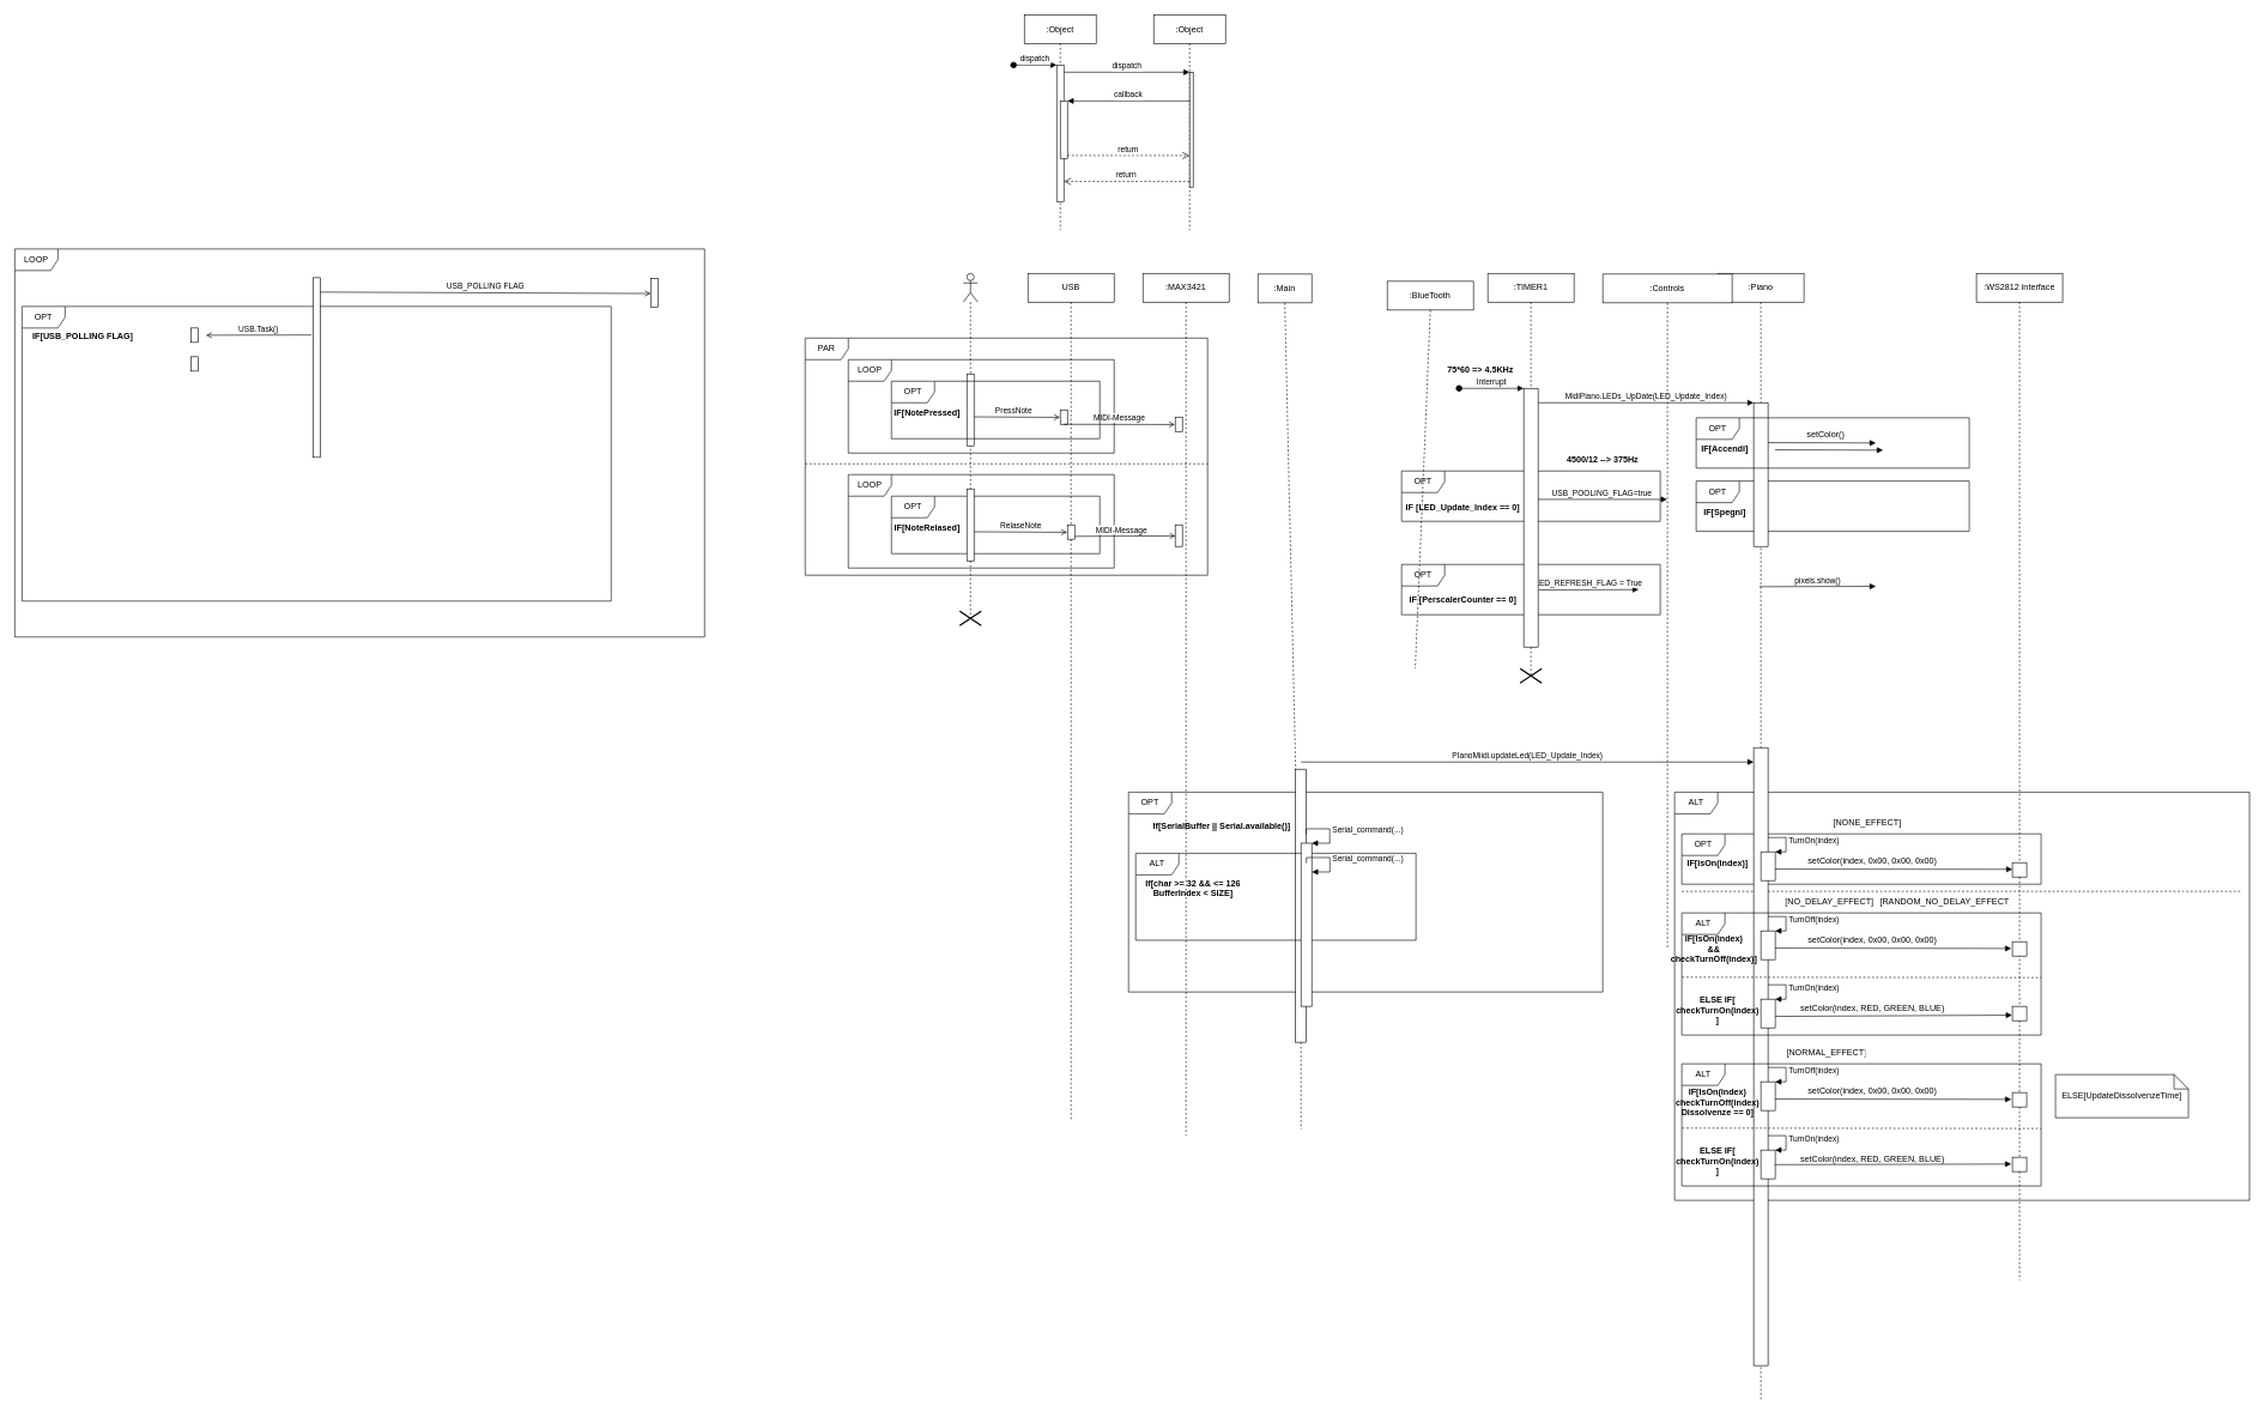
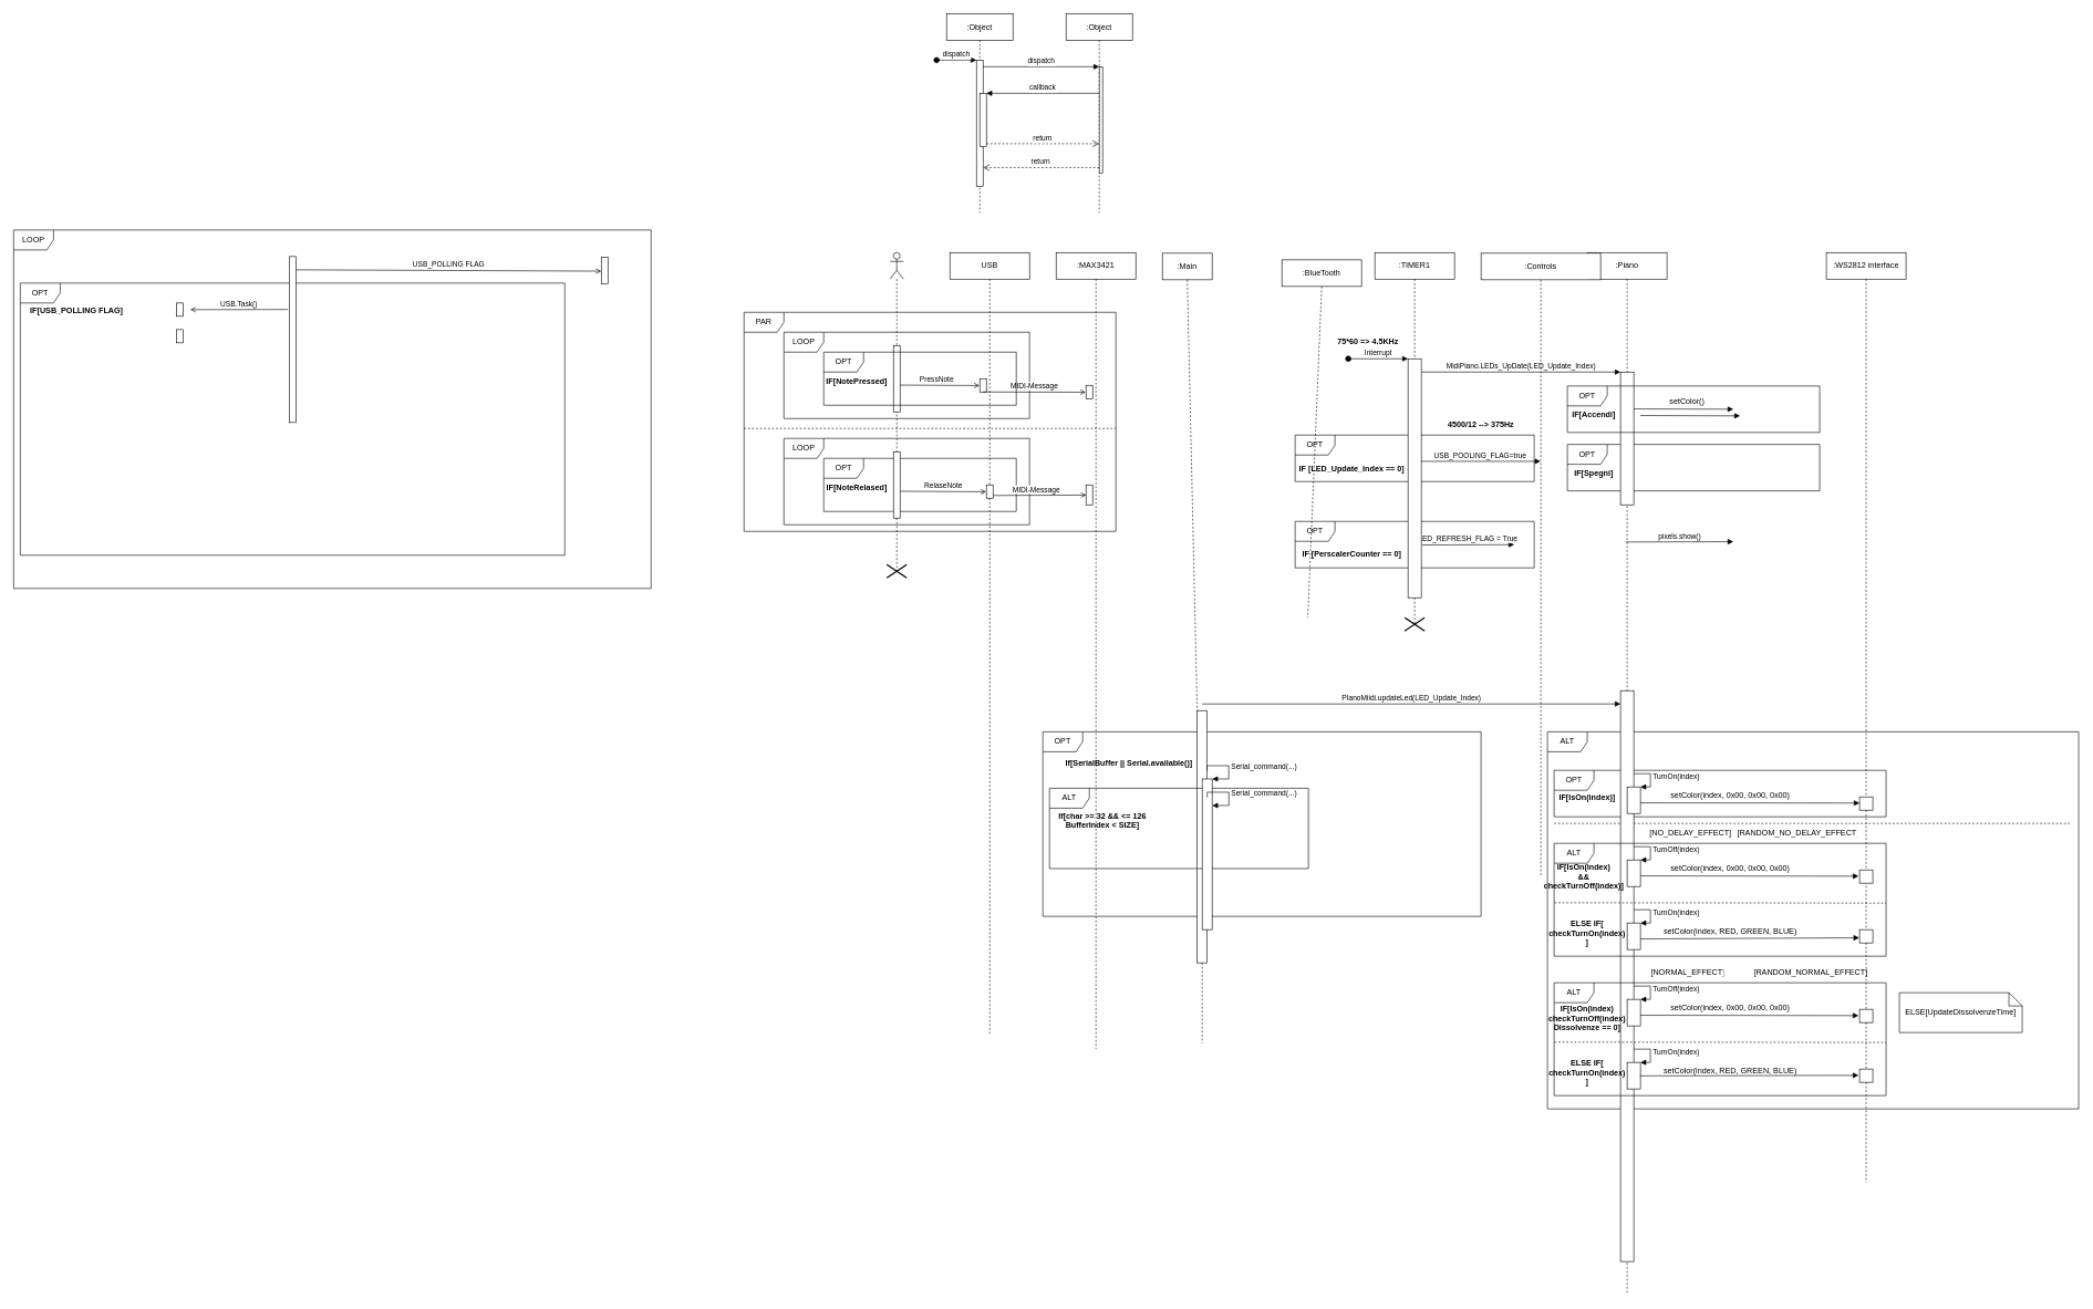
- <mxCell id="77" value="[NONE_EFFECT]" style="text;strokeColor=none;fillColor=none;align=left;verticalAlign=middle;spacingLeft=4;spacingRight=4;overflow=hidden;points=[[0,0.5],[1,0.5]];portConstraint=eastwest;rotatable=0;whiteSpace=wrap;html=1;" parent="1" vertex="1"><mxGeometry x="2545" y="1130" width="110" height="30" as="geometry" /></mxCell>
+ <mxCell id="106" value="[RANDOM_NORMAL_EFFECT]" style="text;strokeColor=none;fillColor=none;align=left;verticalAlign=middle;spacingLeft=4;spacingRight=4;overflow=hidden;points=[[0,0.5],[1,0.5]];portConstraint=eastwest;rotatable=0;whiteSpace=wrap;html=1;" parent="1" vertex="1"><mxGeometry x="2635" y="1450" width="185" height="30" as="geometry" /></mxCell>
